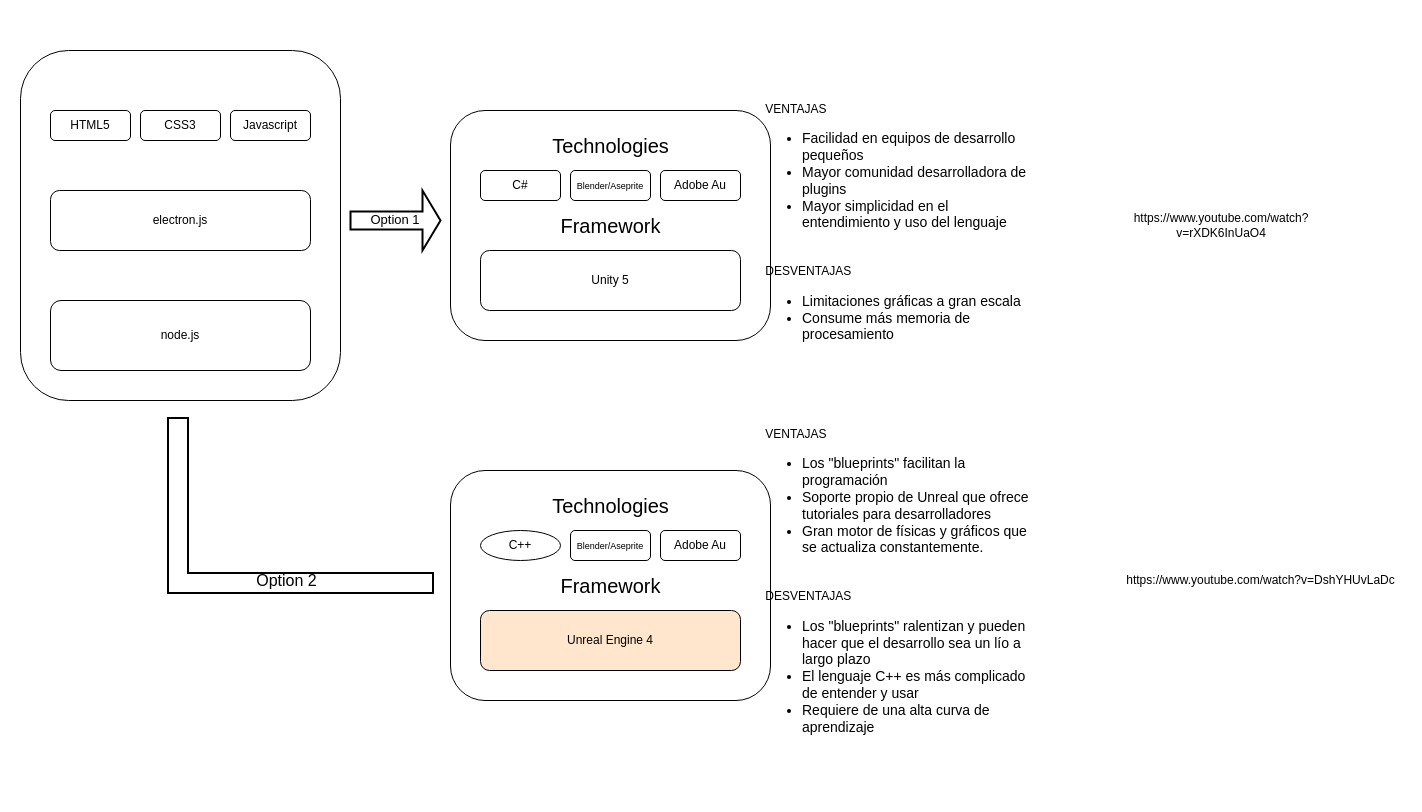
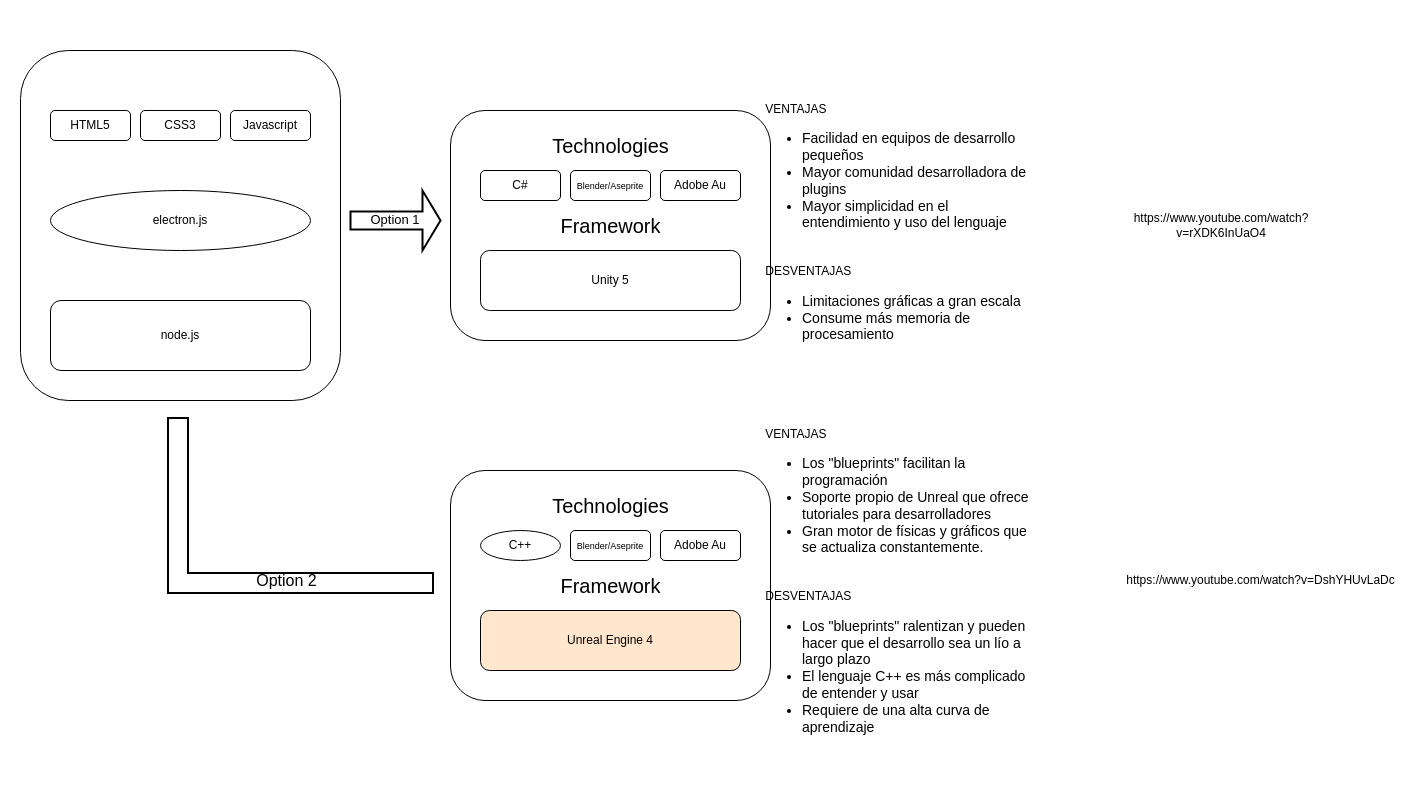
- <mxCell id="10" value="&lt;font color=&quot;#000000&quot;&gt;electron.js&lt;/font&gt;" style="rounded=1;whiteSpace=wrap;html=1;sketch=0;" vertex="1" parent="1"><mxGeometry x="50" y="190" width="260" height="60" as="geometry" /></mxCell>
+ <mxCell id="10" value="&lt;font color=&quot;#000000&quot;&gt;electron.js&lt;/font&gt;" style="ellipse;whiteSpace=wrap;html=1;sketch=0;" vertex="1" parent="1"><mxGeometry x="50" y="190" width="260" height="60" as="geometry" /></mxCell>
